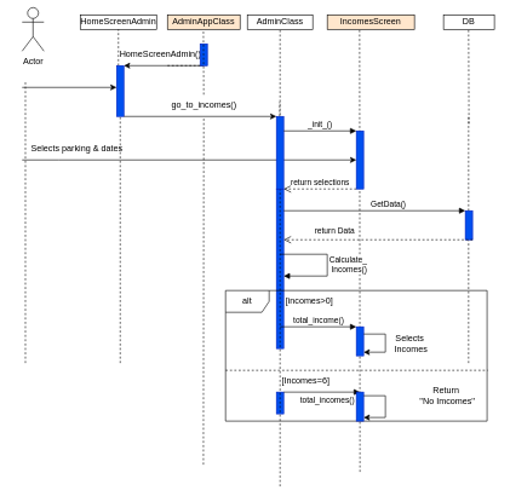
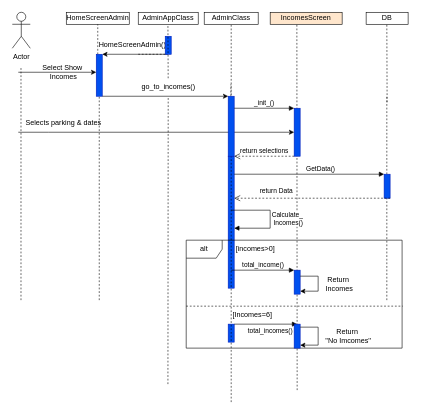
- <mxCell id="45" value="AdminAppClass" style="html=1;whiteSpace=wrap;fillColor=#ffe6cc;" parent="1" vertex="1"><mxGeometry x="230" y="20" width="100" height="20" as="geometry" /></mxCell>
+ <mxCell id="45" value="AdminAppClass" style="html=1;whiteSpace=wrap;" parent="1" vertex="1"><mxGeometry x="230" y="20" width="100" height="20" as="geometry" /></mxCell>
- <mxCell id="2" value="Actor" style="shape=umlActor;verticalLabelPosition=bottom;verticalAlign=top;html=1;outlineConnect=0;" parent="1" vertex="1"><mxGeometry x="30" y="10" width="30" height="60" as="geometry" /></mxCell>
+ <mxCell id="2" value="Actor" style="shape=umlActor;verticalLabelPosition=bottom;verticalAlign=top;html=1;outlineConnect=0;" parent="1" vertex="1"><mxGeometry x="20" y="20" width="30" height="60" as="geometry" /></mxCell>
+ <mxCell id="13" value="Select Show&amp;nbsp;&lt;div&gt;Incomes&lt;/div&gt;" style="text;html=1;align=center;verticalAlign=middle;resizable=0;points=[];autosize=1;strokeColor=none;fillColor=none;" parent="1" vertex="1"><mxGeometry x="60" y="100" width="90" height="40" as="geometry" /></mxCell>
- <mxCell id="37" value="Selects&amp;nbsp;&lt;div&gt;Incomes&lt;/div&gt;" style="text;html=1;align=center;verticalAlign=middle;resizable=0;points=[];autosize=1;strokeColor=none;fillColor=none;" parent="1" vertex="1"><mxGeometry x="530" y="453" width="70" height="40" as="geometry" /></mxCell>
+ <mxCell id="37" value="Return&amp;nbsp;&lt;div&gt;Incomes&lt;/div&gt;" style="text;html=1;align=center;verticalAlign=middle;resizable=0;points=[];autosize=1;strokeColor=none;fillColor=none;" parent="1" vertex="1"><mxGeometry x="530" y="453" width="70" height="40" as="geometry" /></mxCell>
- <mxCell id="43" value="Return&amp;nbsp;&lt;div&gt;''No Imcomes''&lt;/div&gt;" style="text;html=1;align=center;verticalAlign=middle;resizable=0;points=[];autosize=1;strokeColor=none;fillColor=none;" parent="1" vertex="1"><mxGeometry x="565" y="525" width="100" height="40" as="geometry" /></mxCell>
+ <mxCell id="43" value="Return&amp;nbsp;&lt;div&gt;''No Imcomes''&lt;/div&gt;" style="text;html=1;align=center;verticalAlign=middle;resizable=0;points=[];autosize=1;strokeColor=none;fillColor=none;" parent="1" vertex="1"><mxGeometry x="530" y="540" width="100" height="40" as="geometry" /></mxCell>
